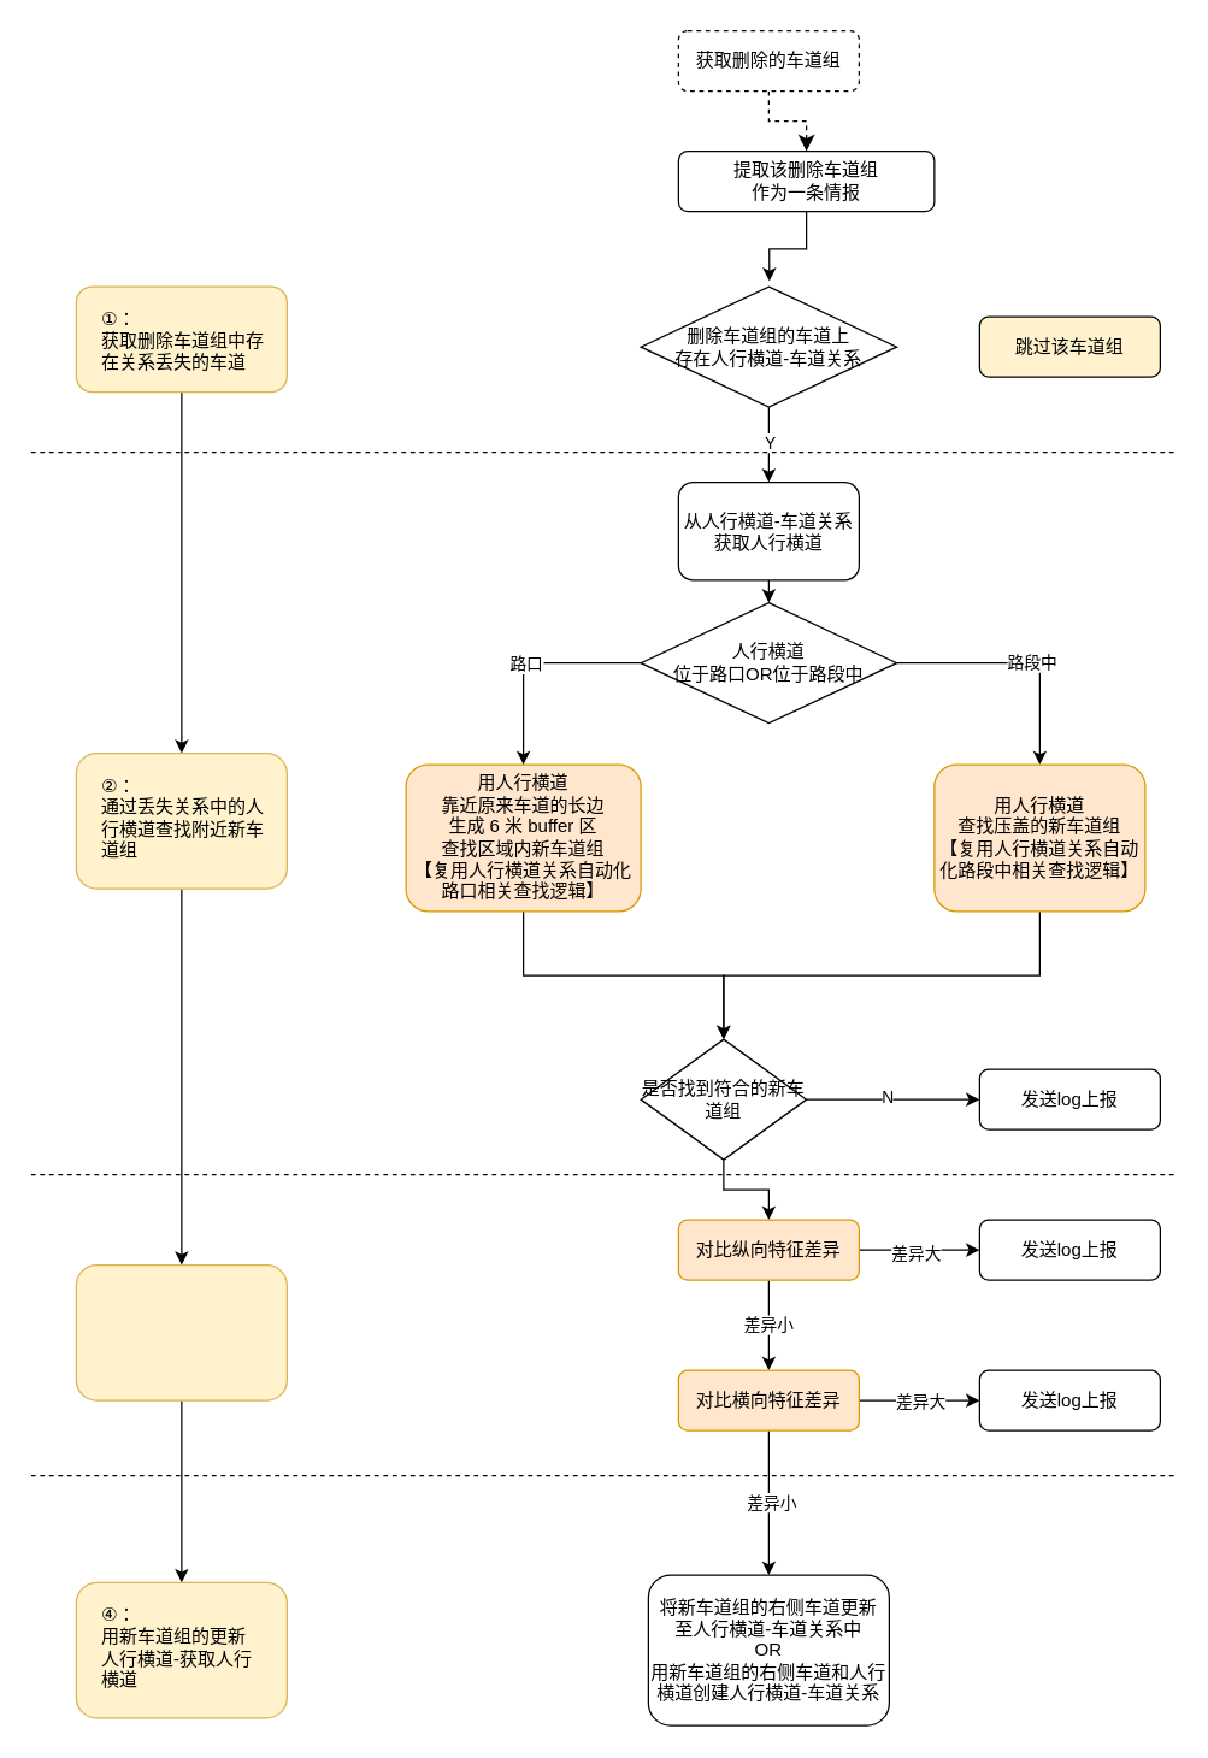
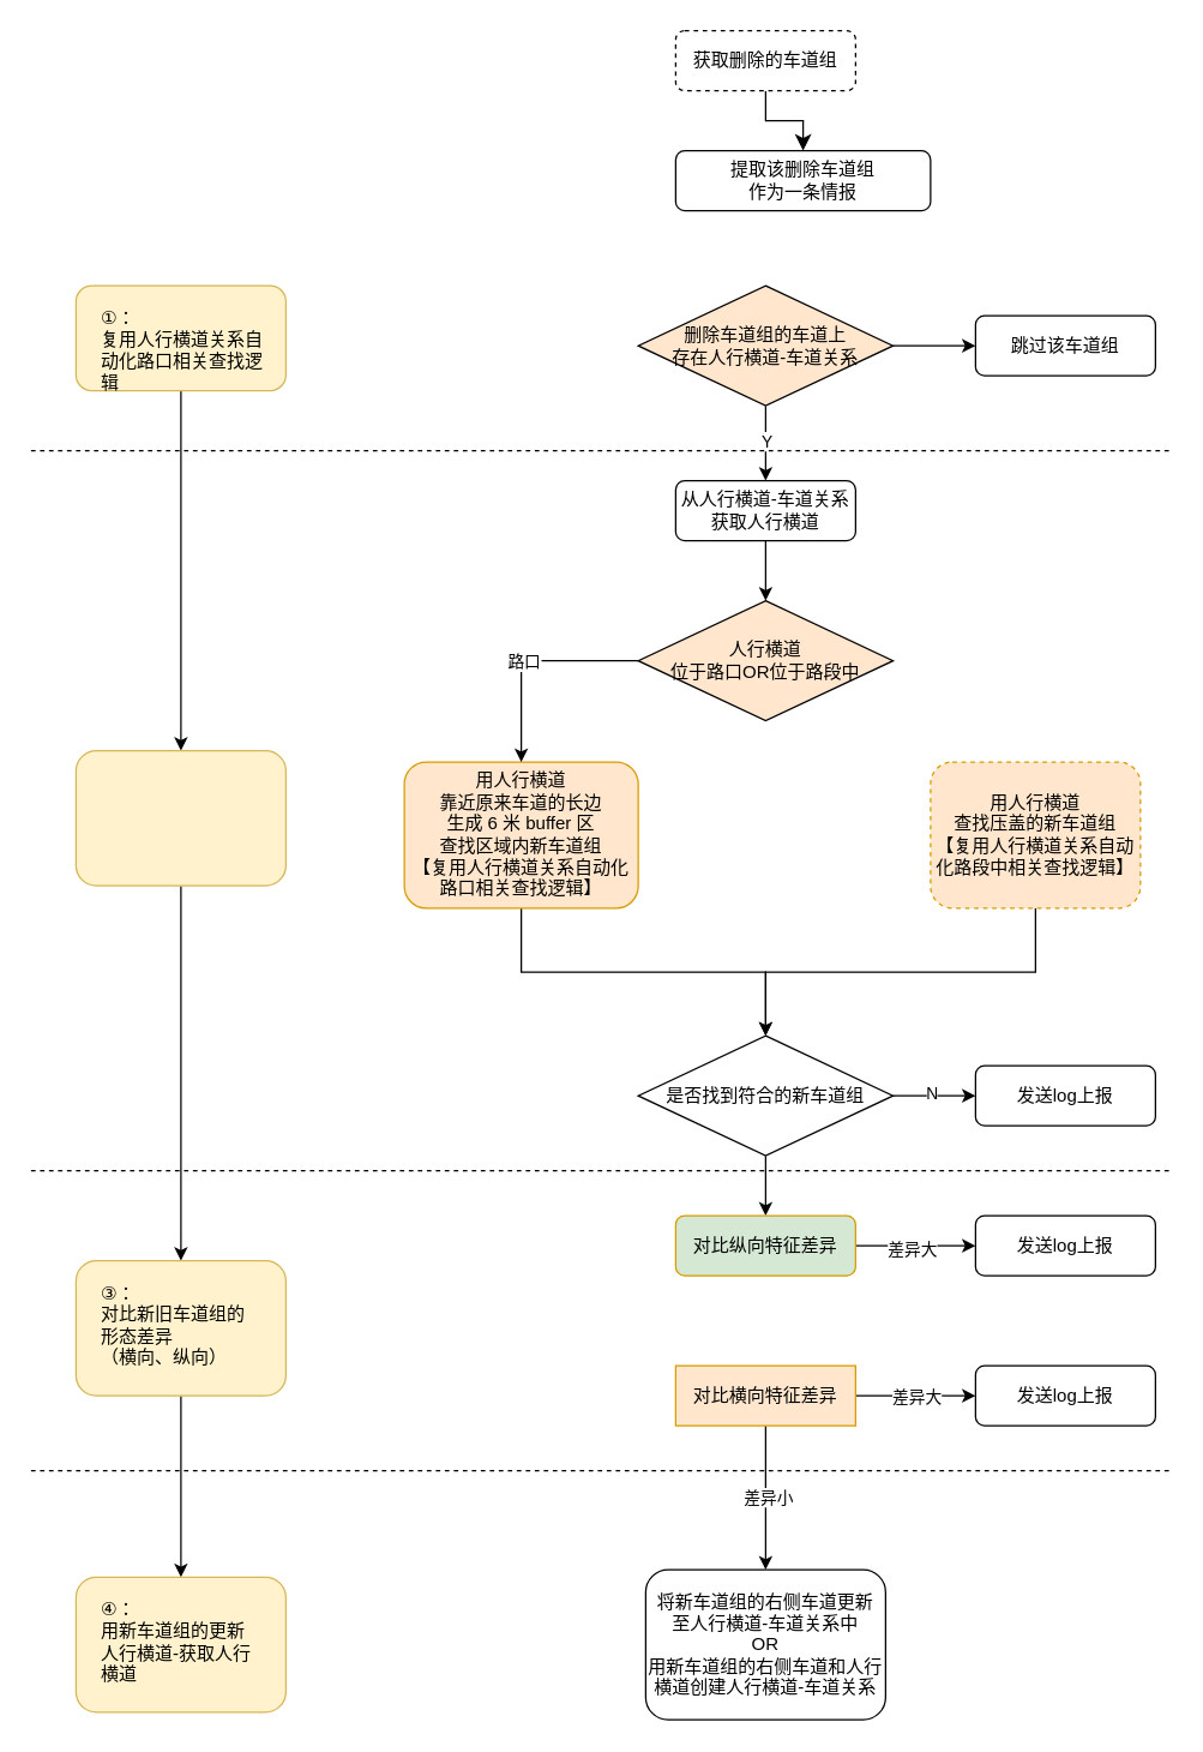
- <mxCell id="2" value="" style="rounded=0;html=1;jettySize=auto;orthogonalLoop=1;fontSize=11;endArrow=classic;endFill=1;endSize=8;strokeWidth=1;shadow=0;labelBackgroundColor=none;edgeStyle=orthogonalEdgeStyle;dashed=1;" parent="1" source="3" target="5" edge="1"><mxGeometry relative="1" as="geometry"><mxPoint x="510" y="110" as="targetPoint" /></mxGeometry></mxCell>
+ <mxCell id="2" value="" style="rounded=0;html=1;jettySize=auto;orthogonalLoop=1;fontSize=11;endArrow=classic;endFill=1;endSize=8;strokeWidth=1;shadow=0;labelBackgroundColor=none;edgeStyle=orthogonalEdgeStyle;" parent="1" source="3" target="5" edge="1"><mxGeometry relative="1" as="geometry"><mxPoint x="510" y="110" as="targetPoint" /></mxGeometry></mxCell>
- <mxCell id="4" style="edgeStyle=orthogonalEdgeStyle;rounded=0;orthogonalLoop=1;jettySize=auto;html=1;exitX=0.5;exitY=1;exitDx=0;exitDy=0;entryX=0.502;entryY=-0.047;entryDx=0;entryDy=0;entryPerimeter=0;" parent="1" source="5" target="8" edge="1"><mxGeometry relative="1" as="geometry"><mxPoint x="560" y="300" as="sourcePoint" /><mxPoint x="560" y="380" as="targetPoint" /></mxGeometry></mxCell>
- <mxCell id="15" value="①：&lt;br style=&quot;border-color: var(--border-color);&quot;&gt;获取删除车道组中存在关系丢失的车道&lt;br&gt;" style="text;html=1;strokeColor=none;fillColor=none;align=left;verticalAlign=top;whiteSpace=wrap;rounded=0;" vertex="1" parent="1"><mxGeometry x="65" y="197.5" width="110" height="55" as="geometry" /></mxCell>
+ <mxCell id="15" value="①：&lt;br style=&quot;border-color: var(--border-color);&quot;&gt;复用人行横道关系自动化路口相关查找逻辑&lt;br&gt;" style="text;html=1;strokeColor=none;fillColor=none;align=left;verticalAlign=top;whiteSpace=wrap;rounded=0;" vertex="1" parent="1"><mxGeometry x="65" y="197.5" width="110" height="55" as="geometry" /></mxCell>
- <mxCell id="8" value="删除车道组的车道上&lt;br&gt;存在人行横道-车道关系" style="rhombus;whiteSpace=wrap;html=1;" parent="1" vertex="1"><mxGeometry x="425" y="190" width="170" height="80" as="geometry" /></mxCell>
+ <mxCell id="8" value="删除车道组的车道上&lt;br&gt;存在人行横道-车道关系" style="rhombus;whiteSpace=wrap;html=1;fillColor=#ffe6cc;" parent="1" vertex="1"><mxGeometry x="425" y="190" width="170" height="80" as="geometry" /></mxCell>
+ <mxCell id="19" style="edgeStyle=orthogonalEdgeStyle;rounded=0;orthogonalLoop=1;jettySize=auto;html=1;exitX=1;exitY=0.5;exitDx=0;exitDy=0;entryX=0;entryY=0.5;entryDx=0;entryDy=0;" edge="1" parent="1" source="8" target="20"><mxGeometry relative="1" as="geometry"><mxPoint x="520" y="150" as="sourcePoint" /><mxPoint x="660" y="230" as="targetPoint" /></mxGeometry></mxCell>
- <mxCell id="20" value="跳过该车道组" style="rounded=1;whiteSpace=wrap;html=1;fontSize=12;glass=0;strokeWidth=1;shadow=0;fillColor=#fff2cc;" vertex="1" parent="1"><mxGeometry x="650" y="210" width="120" height="40" as="geometry" /></mxCell>
+ <mxCell id="20" value="跳过该车道组" style="rounded=1;whiteSpace=wrap;html=1;fontSize=12;glass=0;strokeWidth=1;shadow=0;" vertex="1" parent="1"><mxGeometry x="650" y="210" width="120" height="40" as="geometry" /></mxCell>
- <mxCell id="10" value="从人行横道-车道关系&lt;br&gt;获取人行横道" style="rounded=1;whiteSpace=wrap;html=1;fontSize=12;glass=0;strokeWidth=1;shadow=0;" parent="1" vertex="1"><mxGeometry x="450" y="320" width="120" height="65" as="geometry" /></mxCell>
+ <mxCell id="10" value="从人行横道-车道关系&lt;br&gt;获取人行横道" style="rounded=1;whiteSpace=wrap;html=1;fontSize=12;glass=0;strokeWidth=1;shadow=0;" parent="1" vertex="1"><mxGeometry x="450" y="320" width="120" height="40" as="geometry" /></mxCell>
- <mxCell id="25" value="人行横道&lt;br&gt;位于路口OR位于路段中" style="rhombus;whiteSpace=wrap;html=1;" vertex="1" parent="1"><mxGeometry x="425" y="400" width="170" height="80" as="geometry" /></mxCell>
+ <mxCell id="25" value="人行横道&lt;br&gt;位于路口OR位于路段中" style="rhombus;whiteSpace=wrap;html=1;fillColor=#ffe6cc;" vertex="1" parent="1"><mxGeometry x="425" y="400" width="170" height="80" as="geometry" /></mxCell>
- <mxCell id="23" style="edgeStyle=orthogonalEdgeStyle;rounded=0;orthogonalLoop=1;jettySize=auto;html=1;exitX=1;exitY=0.5;exitDx=0;exitDy=0;entryX=0.5;entryY=0;entryDx=0;entryDy=0;" edge="1" parent="1" source="25" target="27"><mxGeometry relative="1" as="geometry" /></mxCell>
- <mxCell id="24" value="路段中" style="edgeLabel;html=1;align=center;verticalAlign=middle;resizable=0;points=[];" vertex="1" connectable="0" parent="23"><mxGeometry x="0.093" y="1" relative="1" as="geometry"><mxPoint as="offset" /></mxGeometry></mxCell>
- <mxCell id="18" value="②：&lt;br style=&quot;border-color: var(--border-color);&quot;&gt;通过丢失关系中的人行横道查找附近新车道组" style="text;html=1;strokeColor=none;fillColor=none;align=left;verticalAlign=top;whiteSpace=wrap;rounded=0;" vertex="1" parent="1"><mxGeometry x="65" y="507.5" width="110" height="55" as="geometry" /></mxCell>
- <mxCell id="27" value="用人行横道&lt;br&gt;查找压盖的新车道组&lt;br&gt;【复用人行横道关系自动化路段中相关查找逻辑】" style="rounded=1;whiteSpace=wrap;html=1;fontSize=12;glass=0;strokeWidth=1;shadow=0;fillColor=#ffe6cc;strokeColor=#d79b00;" vertex="1" parent="1"><mxGeometry x="620" y="507.5" width="140" height="97.5" as="geometry" /></mxCell>
+ <mxCell id="27" value="用人行横道&lt;br&gt;查找压盖的新车道组&lt;br&gt;【复用人行横道关系自动化路段中相关查找逻辑】" style="rounded=1;whiteSpace=wrap;html=1;fontSize=12;glass=0;strokeWidth=1;shadow=0;fillColor=#ffe6cc;strokeColor=#d79b00;dashed=1;" vertex="1" parent="1"><mxGeometry x="620" y="507.5" width="140" height="97.5" as="geometry" /></mxCell>
- <mxCell id="31" value="是否找到符合的新车道组" style="rhombus;whiteSpace=wrap;html=1;" vertex="1" parent="1"><mxGeometry x="425" y="690" width="110" height="80" as="geometry" /></mxCell>
+ <mxCell id="31" value="是否找到符合的新车道组" style="rhombus;whiteSpace=wrap;html=1;" vertex="1" parent="1"><mxGeometry x="425" y="690" width="170" height="80" as="geometry" /></mxCell>
- <mxCell id="40" value="对比纵向特征差异" style="rounded=1;whiteSpace=wrap;html=1;fontSize=12;glass=0;strokeWidth=1;shadow=0;fillColor=#ffe6cc;strokeColor=#d79b00;" vertex="1" parent="1"><mxGeometry x="450" y="810" width="120" height="40" as="geometry" /></mxCell>
+ <mxCell id="40" value="对比纵向特征差异" style="rounded=1;whiteSpace=wrap;html=1;fontSize=12;glass=0;strokeWidth=1;shadow=0;fillColor=#d5e8d4;strokeColor=#d79b00;" vertex="1" parent="1"><mxGeometry x="450" y="810" width="120" height="40" as="geometry" /></mxCell>
- <mxCell id="36" value="差异小" style="edgeStyle=orthogonalEdgeStyle;rounded=0;orthogonalLoop=1;jettySize=auto;html=1;exitX=0.5;exitY=1;exitDx=0;exitDy=0;entryX=0.5;entryY=0;entryDx=0;entryDy=0;" edge="1" parent="1" source="40" target="45"><mxGeometry relative="1" as="geometry" /></mxCell>
+ <mxCell id="34" value="③：&lt;br style=&quot;border-color: var(--border-color);&quot;&gt;对比新旧车道组的&lt;br&gt;形态差异&lt;br&gt;（横向、纵向）" style="text;html=1;strokeColor=none;fillColor=none;align=left;verticalAlign=top;whiteSpace=wrap;rounded=0;" vertex="1" parent="1"><mxGeometry x="65" y="847.5" width="110" height="72.5" as="geometry" /></mxCell>
- <mxCell id="45" value="对比横向特征差异" style="rounded=1;whiteSpace=wrap;html=1;fontSize=12;glass=0;strokeWidth=1;shadow=0;fillColor=#ffe6cc;strokeColor=#d79b00;" vertex="1" parent="1"><mxGeometry x="450" y="910" width="120" height="40" as="geometry" /></mxCell>
+ <mxCell id="45" value="对比横向特征差异" style="whiteSpace=wrap;html=1;fontSize=12;glass=0;strokeWidth=1;shadow=0;fillColor=#ffe6cc;strokeColor=#d79b00;rounded=0;" vertex="1" parent="1"><mxGeometry x="450" y="910" width="120" height="40" as="geometry" /></mxCell>
